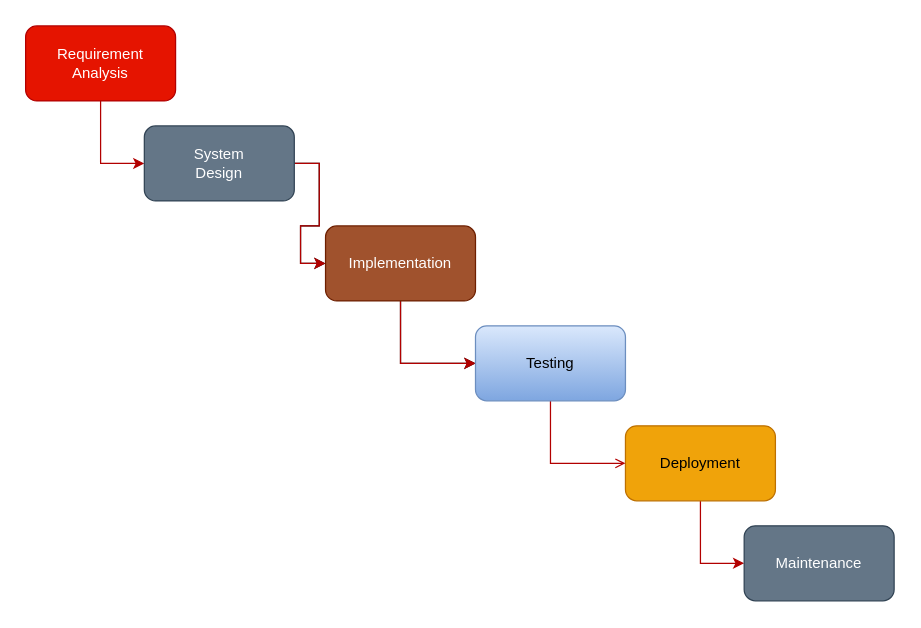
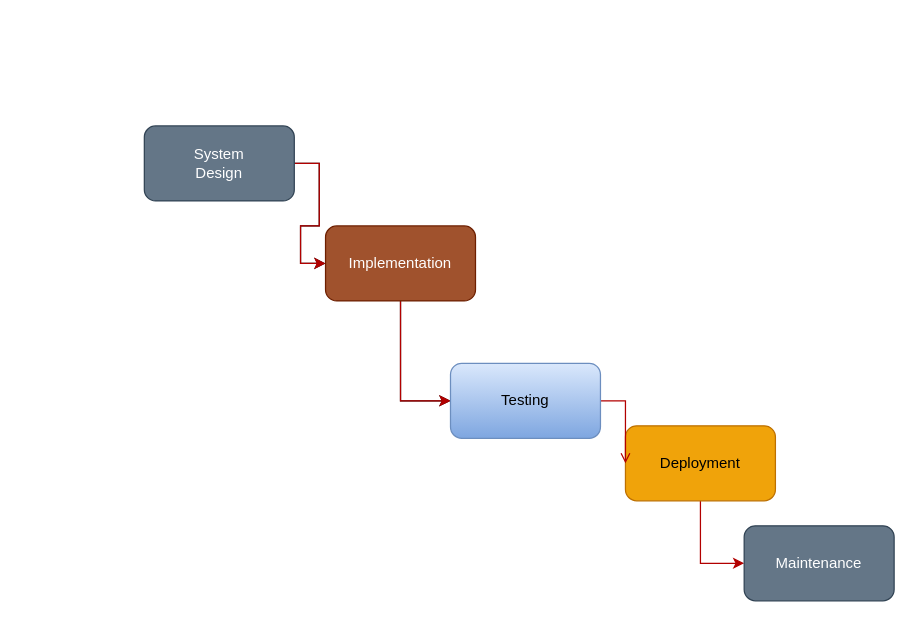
- <mxCell id="3" value="Requirement &lt;br&gt;Analysis" style="rounded=1;whiteSpace=wrap;html=1;fillColor=#e51400;strokeColor=#B20000;fontColor=#ffffff;" parent="1" vertex="1"><mxGeometry x="20" y="20" width="120" height="60" as="geometry" /></mxCell>
- <mxCell id="2" style="edgeStyle=orthogonalEdgeStyle;rounded=0;orthogonalLoop=1;jettySize=auto;html=1;entryX=0;entryY=0.5;entryDx=0;entryDy=0;fillColor=#e51400;strokeColor=#B20000;" edge="1" parent="1" source="3" target="6"><mxGeometry relative="1" as="geometry" /></mxCell>
- <mxCell id="13" value="Testing" style="rounded=1;whiteSpace=wrap;html=1;fillColor=#dae8fc;strokeColor=#6c8ebf;gradientColor=#7ea6e0;" parent="1" vertex="1"><mxGeometry x="380" y="260" width="120" height="60" as="geometry" /></mxCell>
+ <mxCell id="13" value="Testing" style="rounded=1;whiteSpace=wrap;html=1;fillColor=#dae8fc;strokeColor=#6c8ebf;gradientColor=#7ea6e0;" parent="1" vertex="1"><mxGeometry x="360" y="290" width="120" height="60" as="geometry" /></mxCell>
